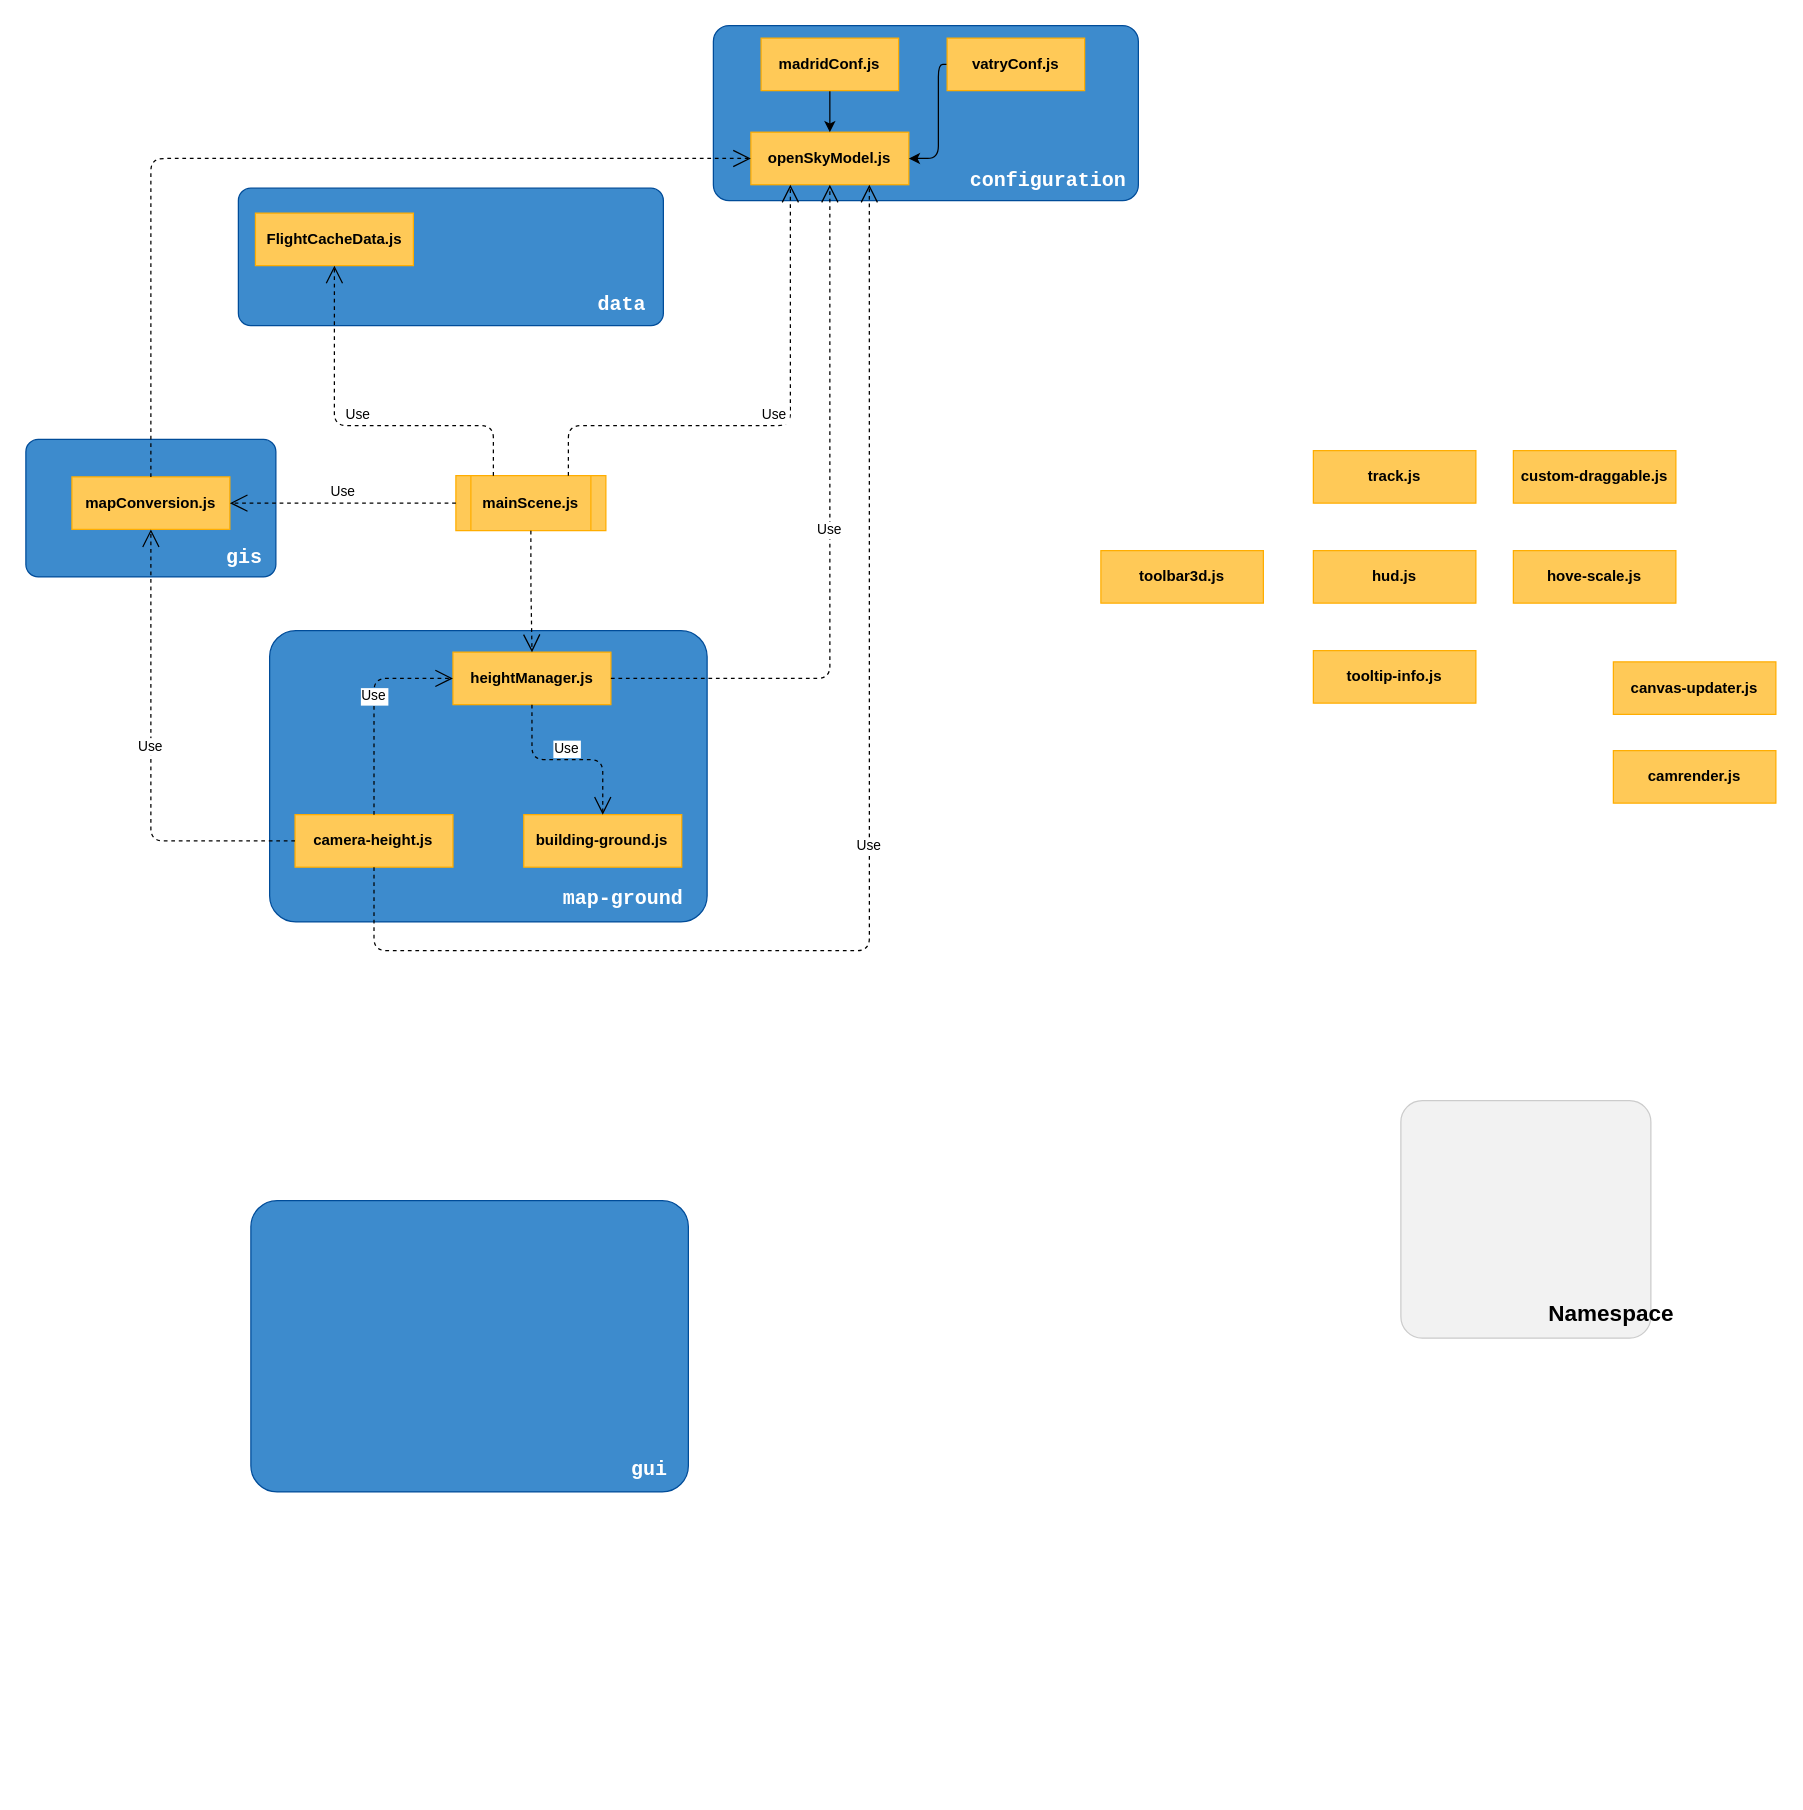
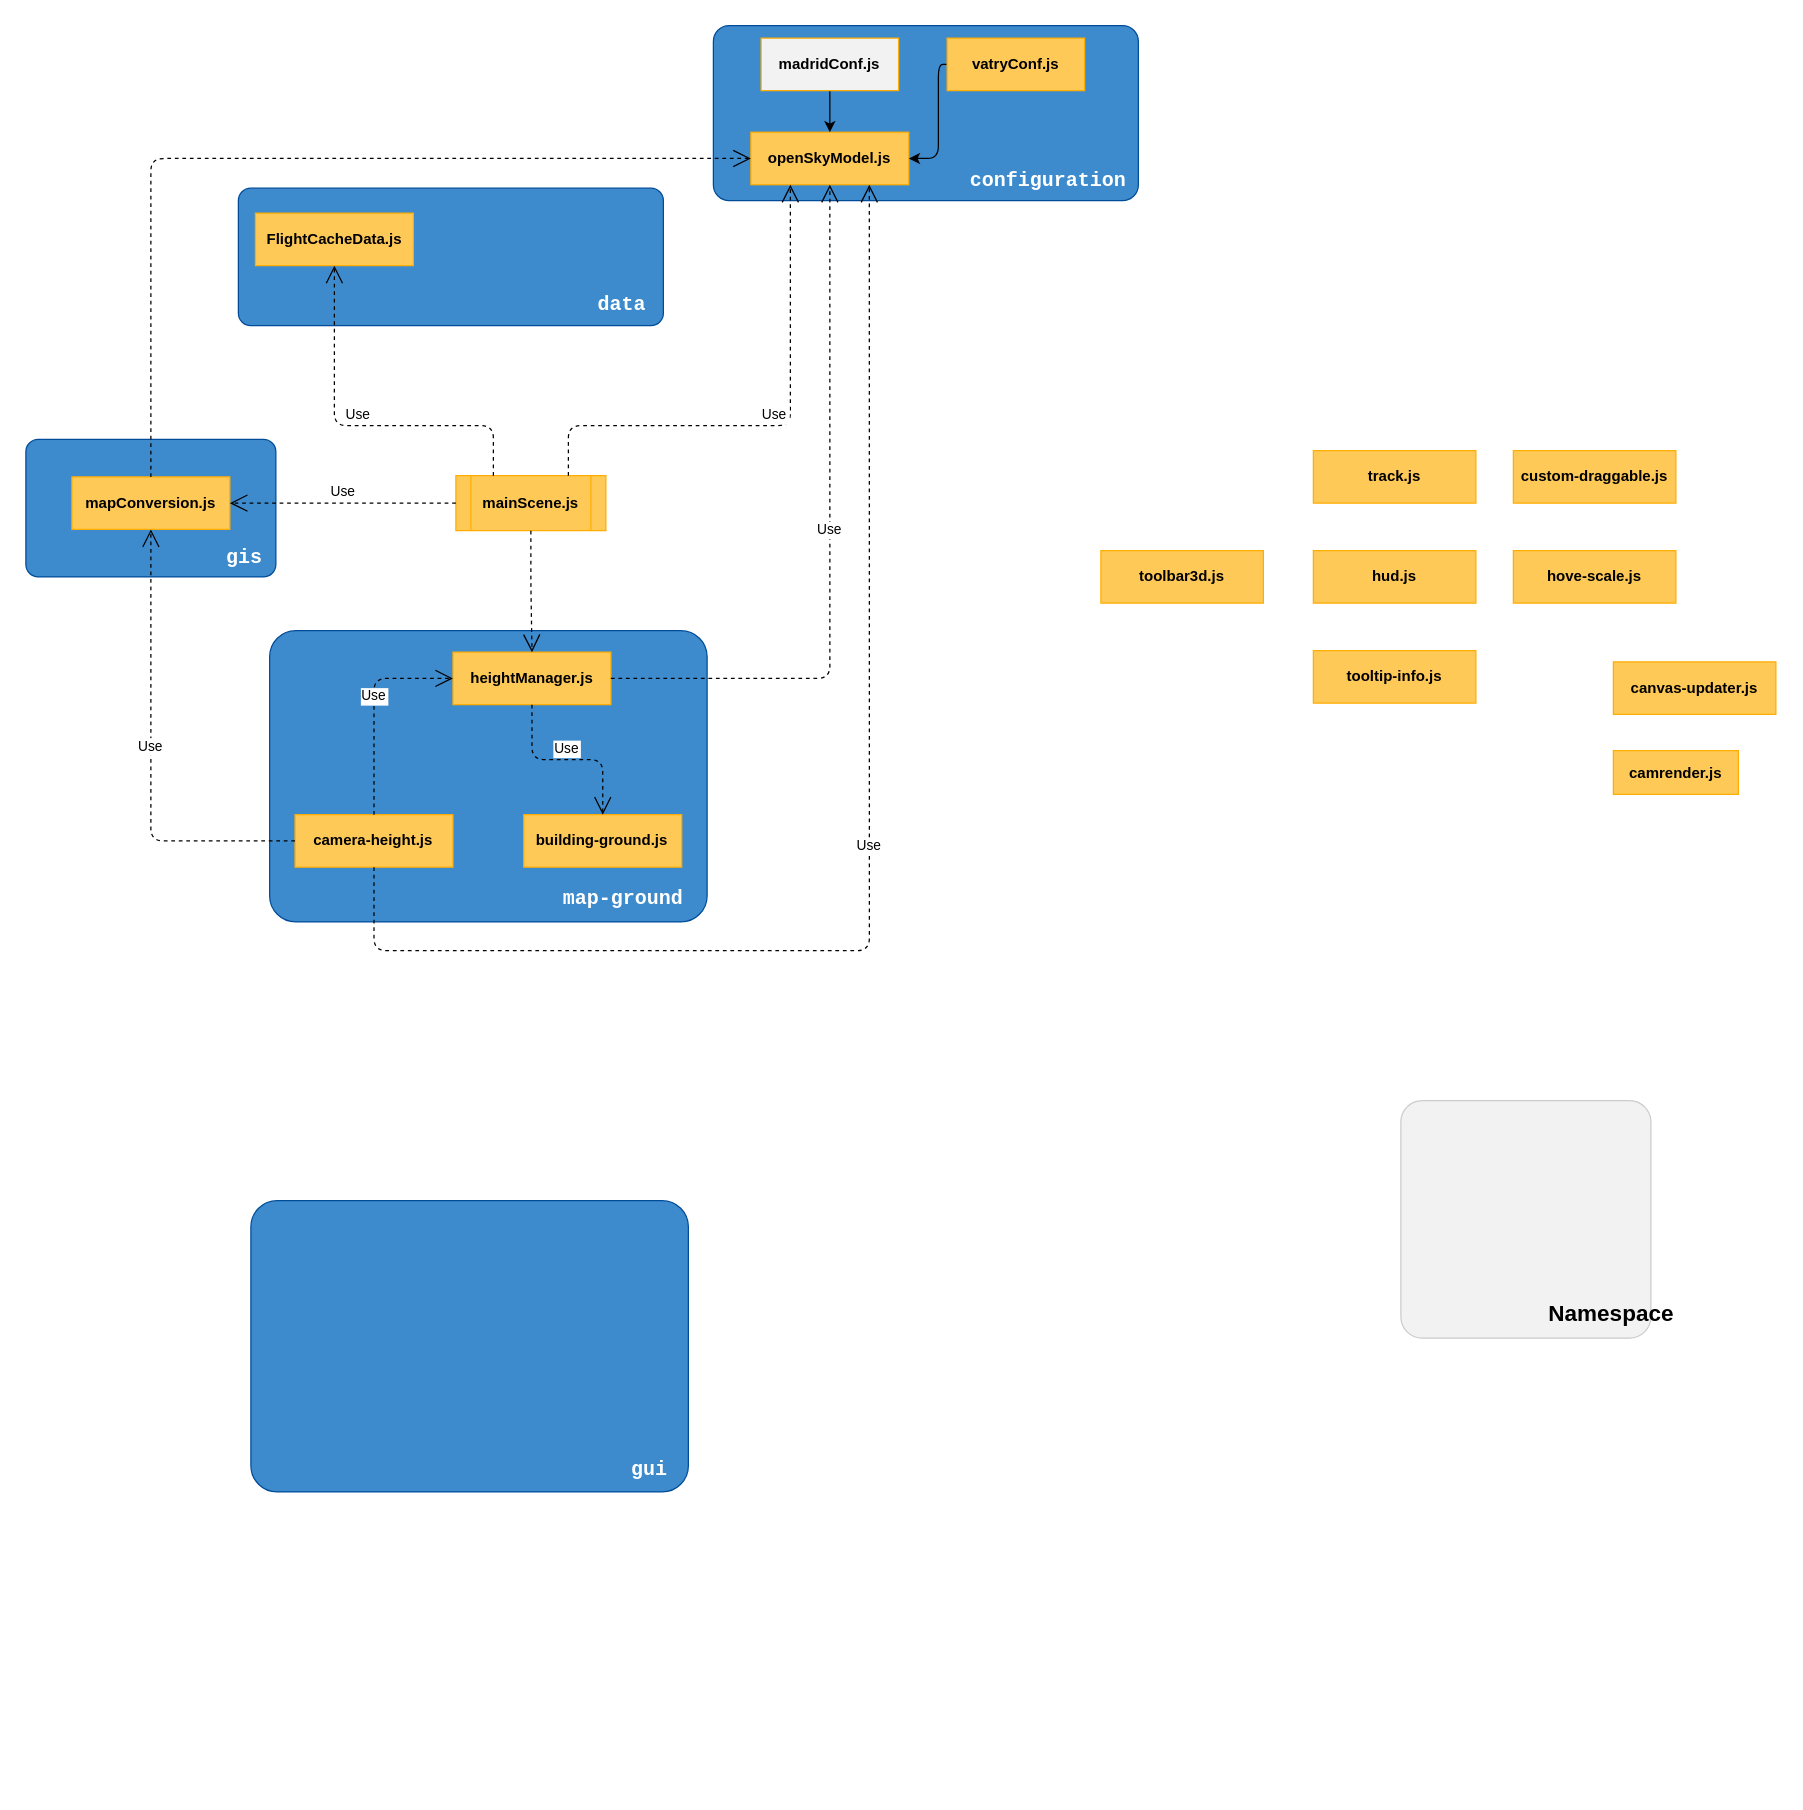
- <mxCell id="13" value="madridConf.js" style="whiteSpace=wrap;html=1;align=center;fillColor=#FFC957;strokeColor=#FFAD00;fontStyle=1" vertex="1" parent="8"><mxGeometry x="38.18" y="10" width="110" height="42" as="geometry" /></mxCell>
+ <mxCell id="13" value="madridConf.js" style="whiteSpace=wrap;html=1;align=center;fillColor=#f2f2f2;strokeColor=#FFAD00;fontStyle=1;" vertex="1" parent="8"><mxGeometry x="38.18" y="10" width="110" height="42" as="geometry" /></mxCell>
- <mxCell id="38" value="camrender.js" style="whiteSpace=wrap;html=1;align=center;fillColor=#FFC957;strokeColor=#FFAD00;fontStyle=1" vertex="1" parent="1"><mxGeometry x="1290" y="600" width="130" height="42" as="geometry" /></mxCell>
+ <mxCell id="38" value="camrender.js" style="whiteSpace=wrap;html=1;align=center;fillColor=#FFC957;strokeColor=#FFAD00;fontStyle=1" vertex="1" parent="1"><mxGeometry x="1290" y="600" width="100" height="35" as="geometry" /></mxCell>
